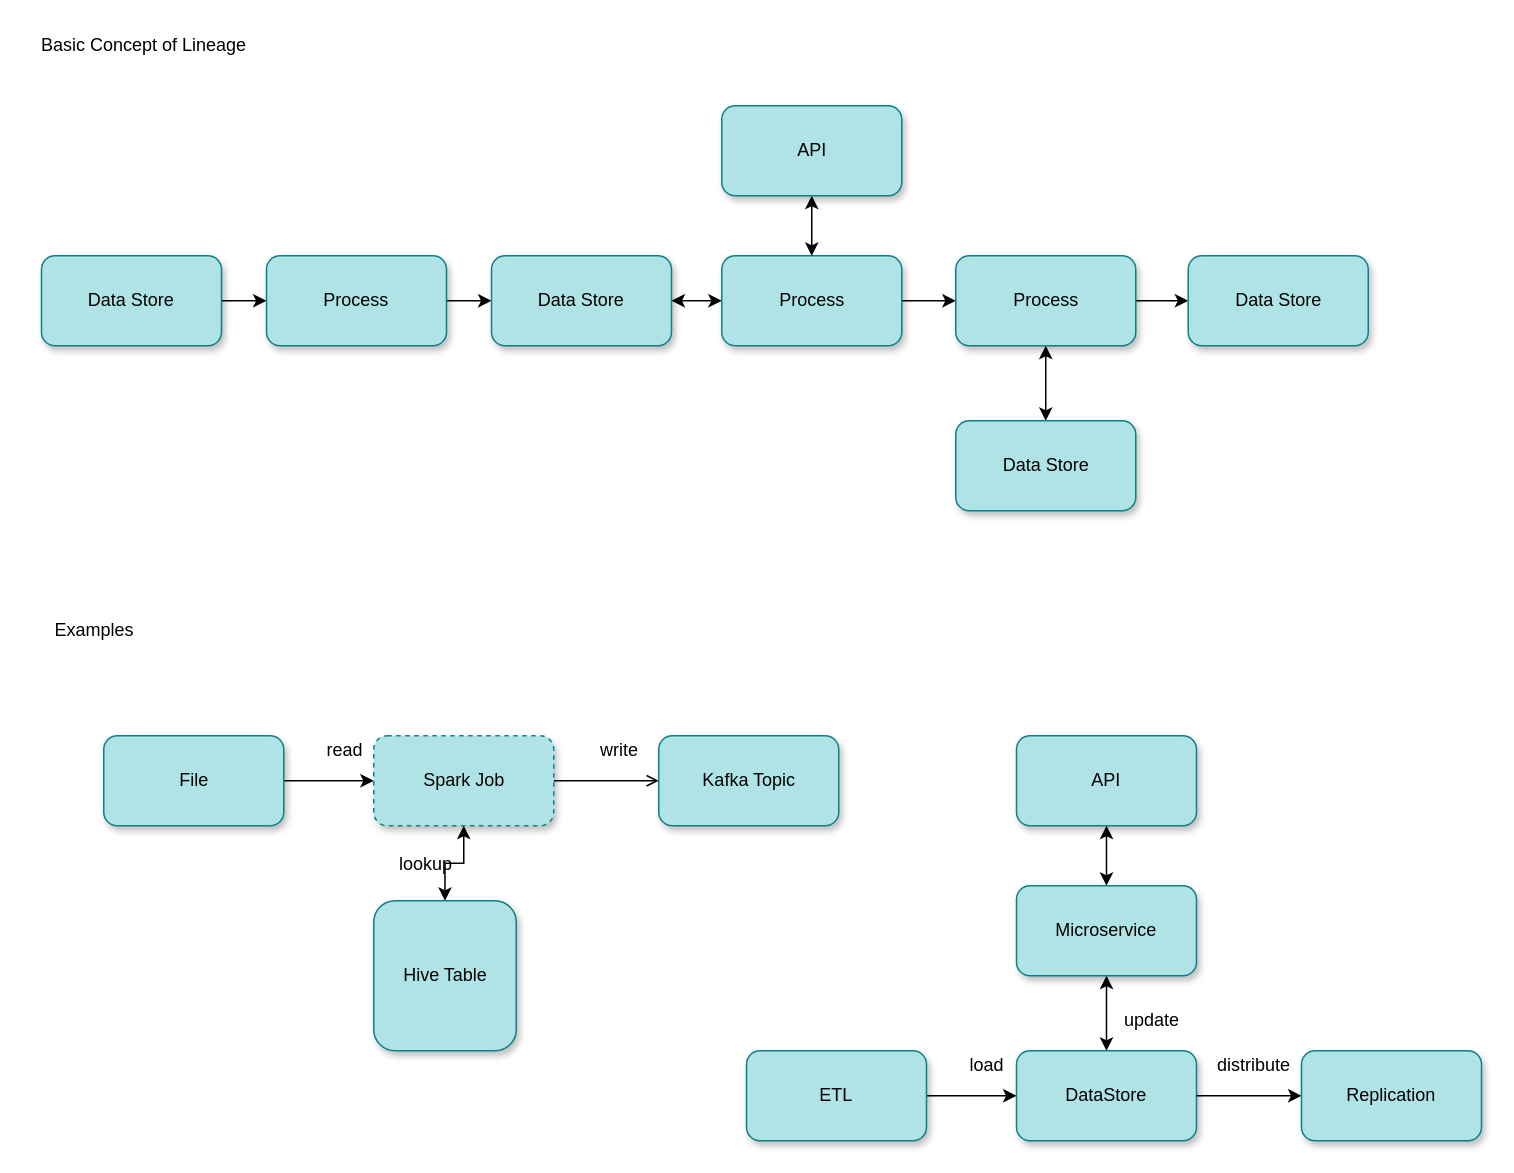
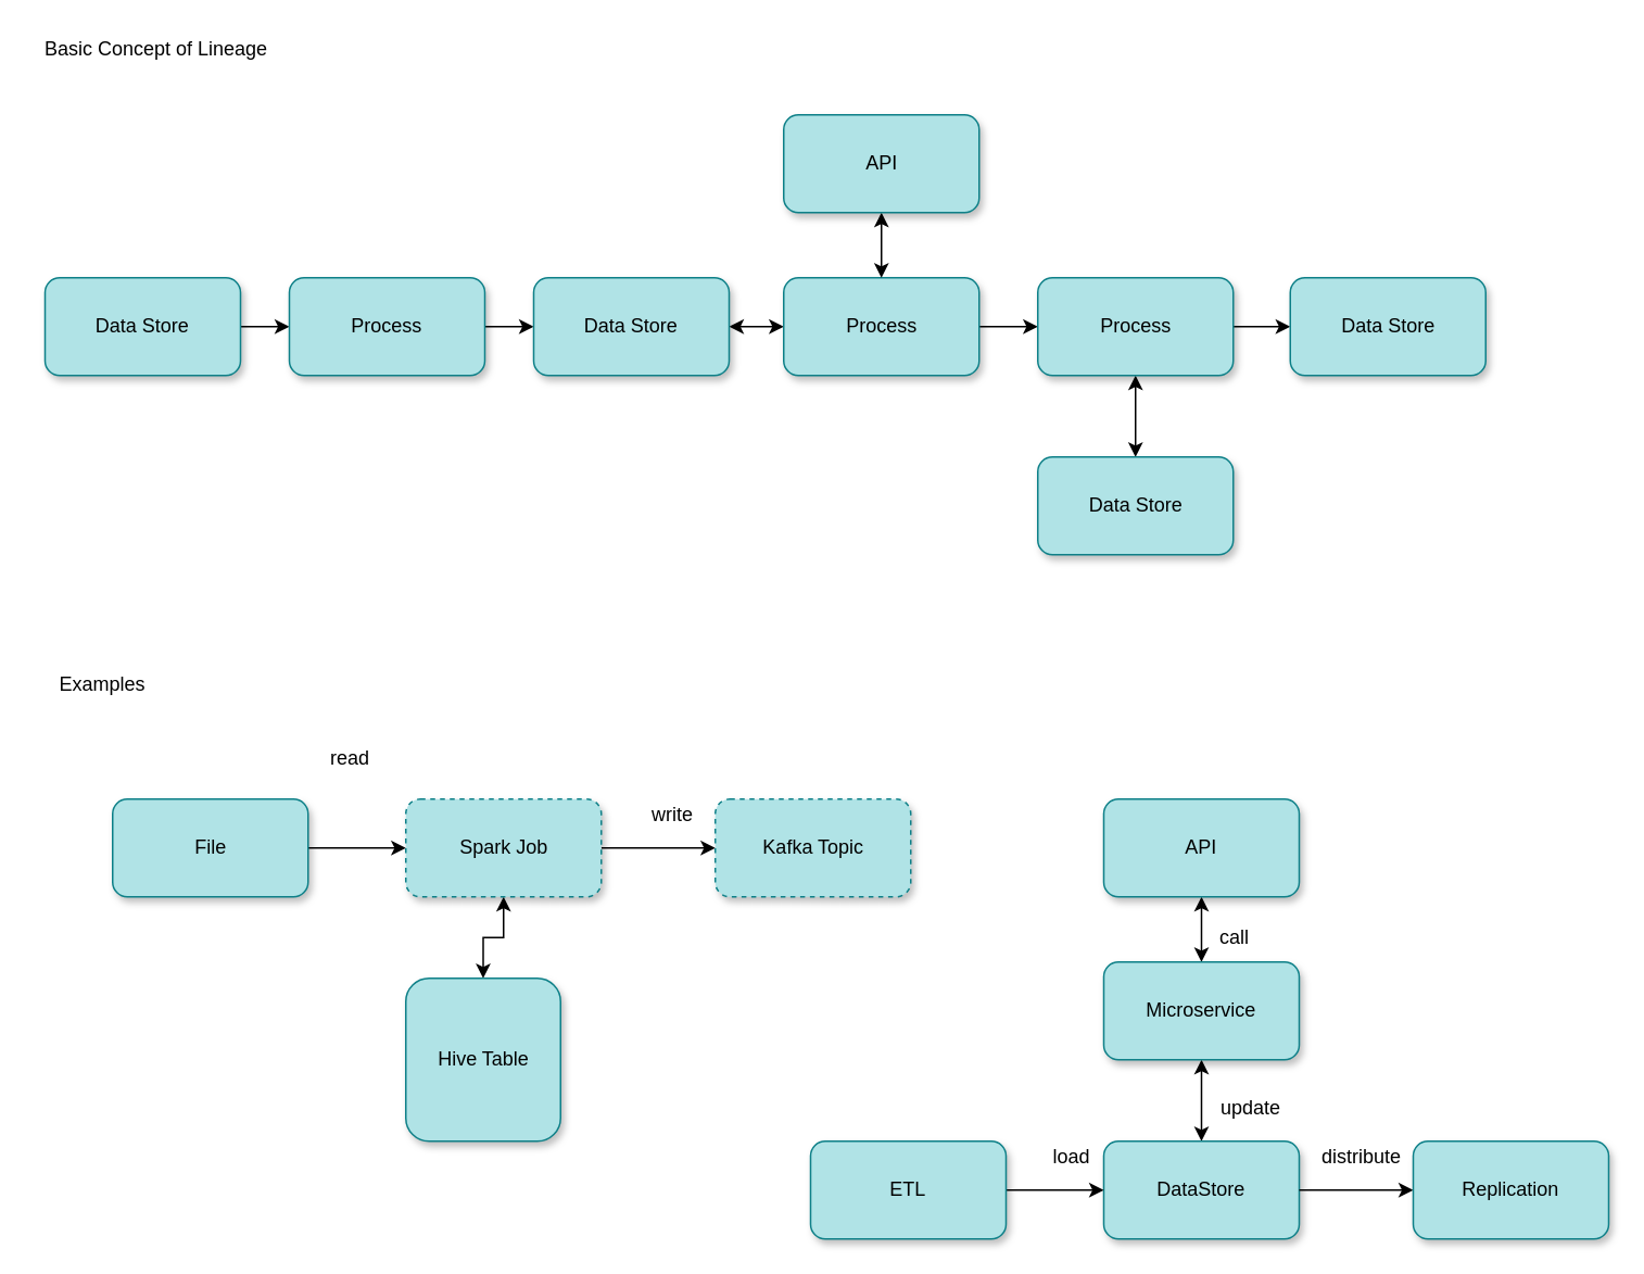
- <mxCell id="34" value="read" style="text;html=1;align=center;verticalAlign=middle;resizable=0;points=[];autosize=1;" parent="1" vertex="1"><mxGeometry x="208.5" y="490" width="40" height="20" as="geometry" /></mxCell>
+ <mxCell id="34" value="read" style="text;html=1;align=center;verticalAlign=middle;resizable=0;points=[];autosize=1;" parent="1" vertex="1"><mxGeometry x="193.5" y="455" width="40" height="20" as="geometry" /></mxCell>
- <mxCell id="11" style="edgeStyle=orthogonalEdgeStyle;rounded=0;orthogonalLoop=1;jettySize=auto;html=1;exitX=1;exitY=0.5;exitDx=0;exitDy=0;entryX=0;entryY=0.5;entryDx=0;entryDy=0;endArrow=open;" parent="1" source="13" target="14" edge="1"><mxGeometry relative="1" as="geometry" /></mxCell>
+ <mxCell id="11" style="edgeStyle=orthogonalEdgeStyle;rounded=0;orthogonalLoop=1;jettySize=auto;html=1;exitX=1;exitY=0.5;exitDx=0;exitDy=0;entryX=0;entryY=0.5;entryDx=0;entryDy=0;" parent="1" source="13" target="14" edge="1"><mxGeometry relative="1" as="geometry" /></mxCell>
- <mxCell id="14" value="Kafka Topic" style="rounded=1;whiteSpace=wrap;html=1;fillColor=#b0e3e6;strokeColor=#0e8088;shadow=1;" parent="1" vertex="1"><mxGeometry x="438.5" y="490" width="120" height="60" as="geometry" /></mxCell>
+ <mxCell id="14" value="Kafka Topic" style="rounded=1;whiteSpace=wrap;html=1;fillColor=#b0e3e6;strokeColor=#0e8088;shadow=1;dashed=1;" parent="1" vertex="1"><mxGeometry x="438.5" y="490" width="120" height="60" as="geometry" /></mxCell>
+ <mxCell id="38" value="call" style="text;html=1;align=center;verticalAlign=middle;resizable=0;points=[];autosize=1;" parent="1" vertex="1"><mxGeometry x="742" y="564.5" width="30" height="20" as="geometry" /></mxCell>
- <mxCell id="35" value="lookup" style="text;html=1;align=center;verticalAlign=middle;resizable=0;points=[];autosize=1;" parent="1" vertex="1"><mxGeometry x="257.5" y="566" width="50" height="20" as="geometry" /></mxCell>
